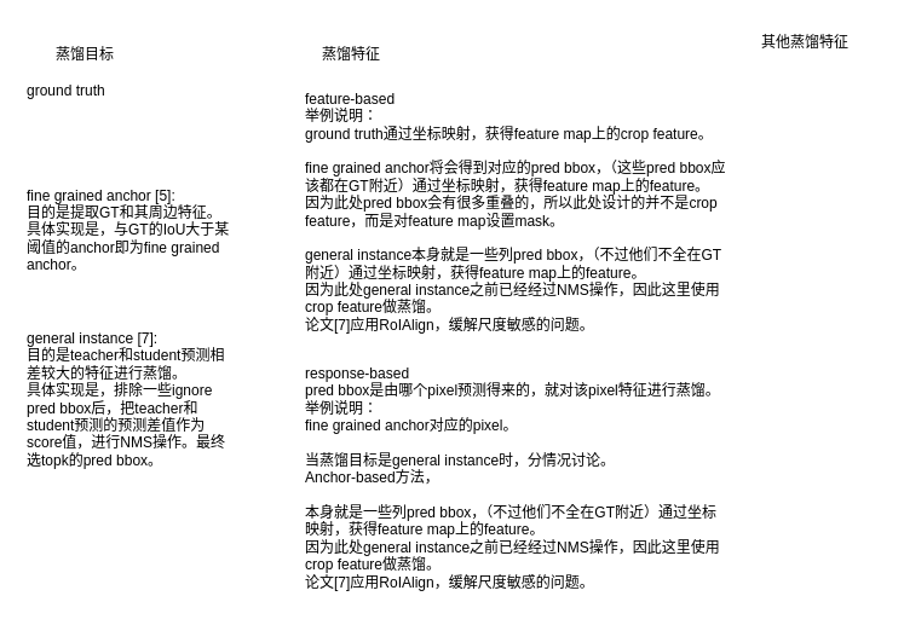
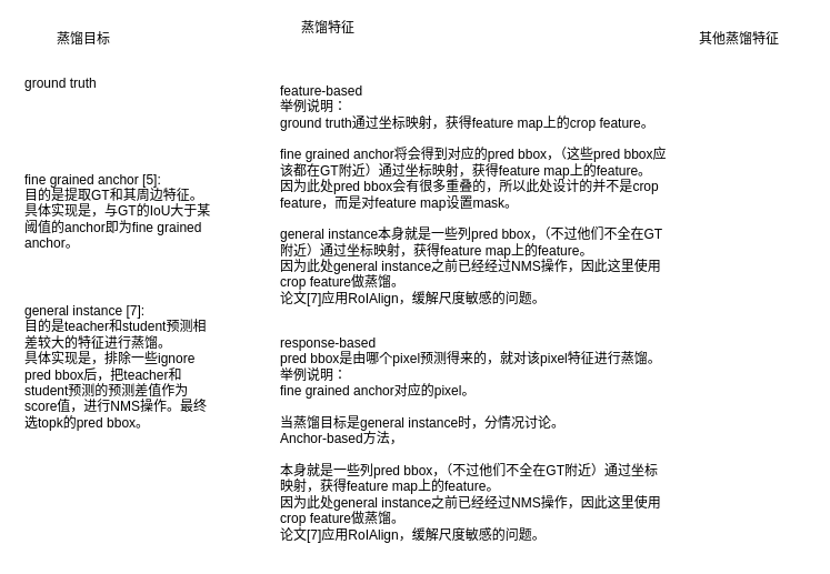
- <mxCell id="2" value="蒸馏目标" style="text;html=1;strokeColor=none;fillColor=none;align=center;verticalAlign=middle;whiteSpace=wrap;rounded=0;" vertex="1" parent="1"><mxGeometry x="20" y="35" width="100" height="20" as="geometry" /></mxCell>
+ <mxCell id="2" value="蒸馏目标" style="text;html=1;strokeColor=none;fillColor=none;align=center;verticalAlign=middle;whiteSpace=wrap;rounded=0;" vertex="1" parent="1"><mxGeometry x="25" y="25" width="100" height="20" as="geometry" /></mxCell>
- <mxCell id="3" value="蒸馏特征" style="text;html=1;strokeColor=none;fillColor=none;align=center;verticalAlign=middle;whiteSpace=wrap;rounded=0;" vertex="1" parent="1"><mxGeometry x="240" y="35" width="100" height="20" as="geometry" /></mxCell>
+ <mxCell id="3" value="蒸馏特征" style="text;html=1;strokeColor=none;fillColor=none;align=center;verticalAlign=middle;whiteSpace=wrap;rounded=0;" vertex="1" parent="1"><mxGeometry x="245" y="15" width="100" height="20" as="geometry" /></mxCell>
